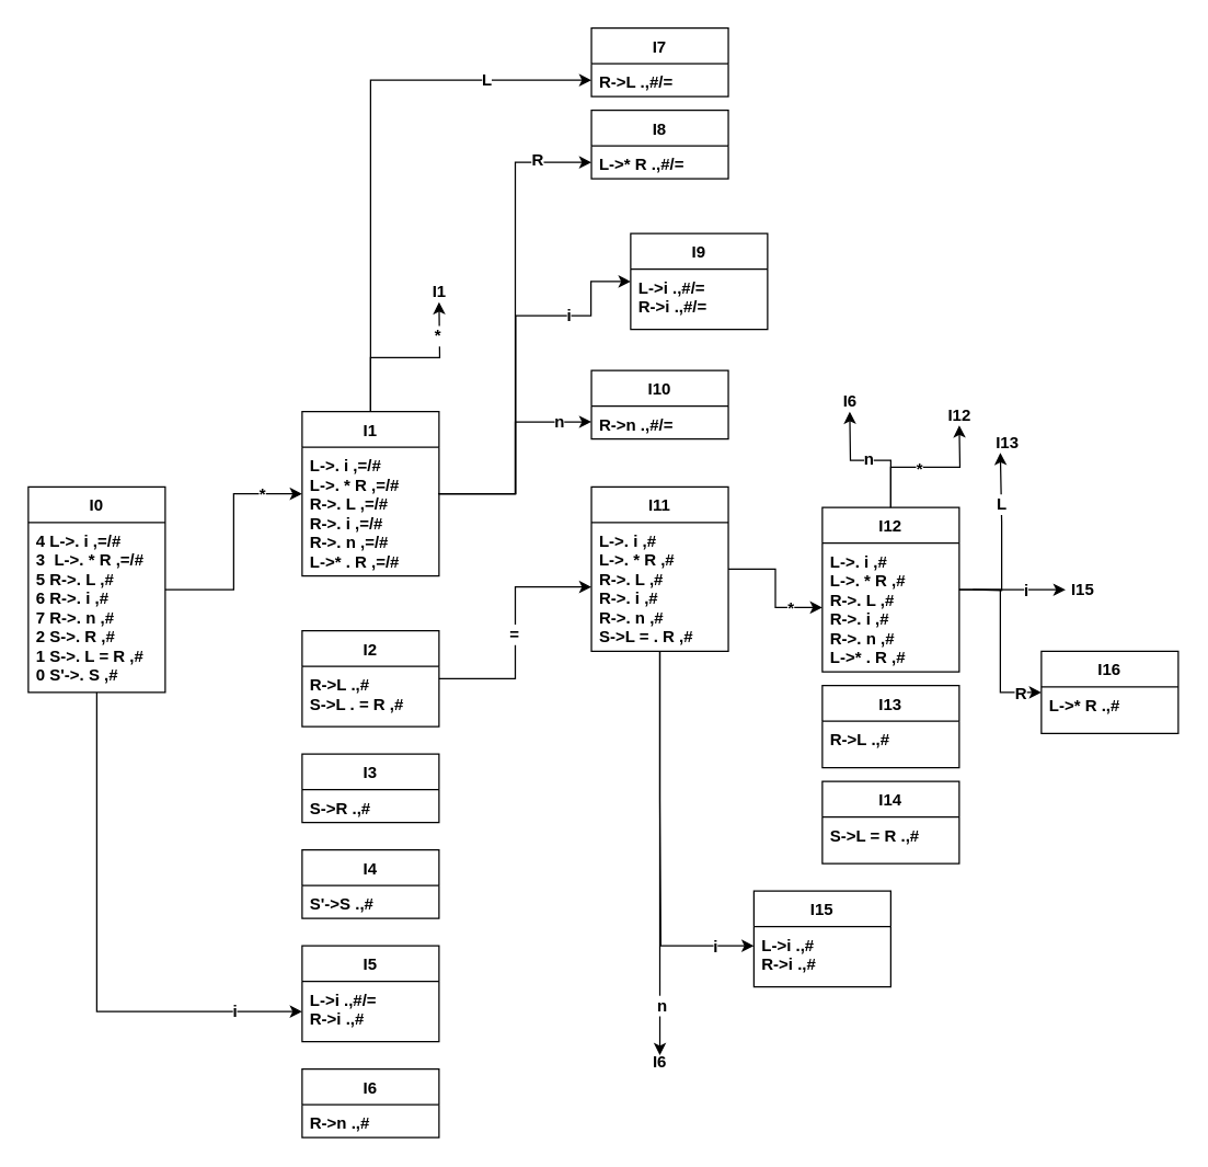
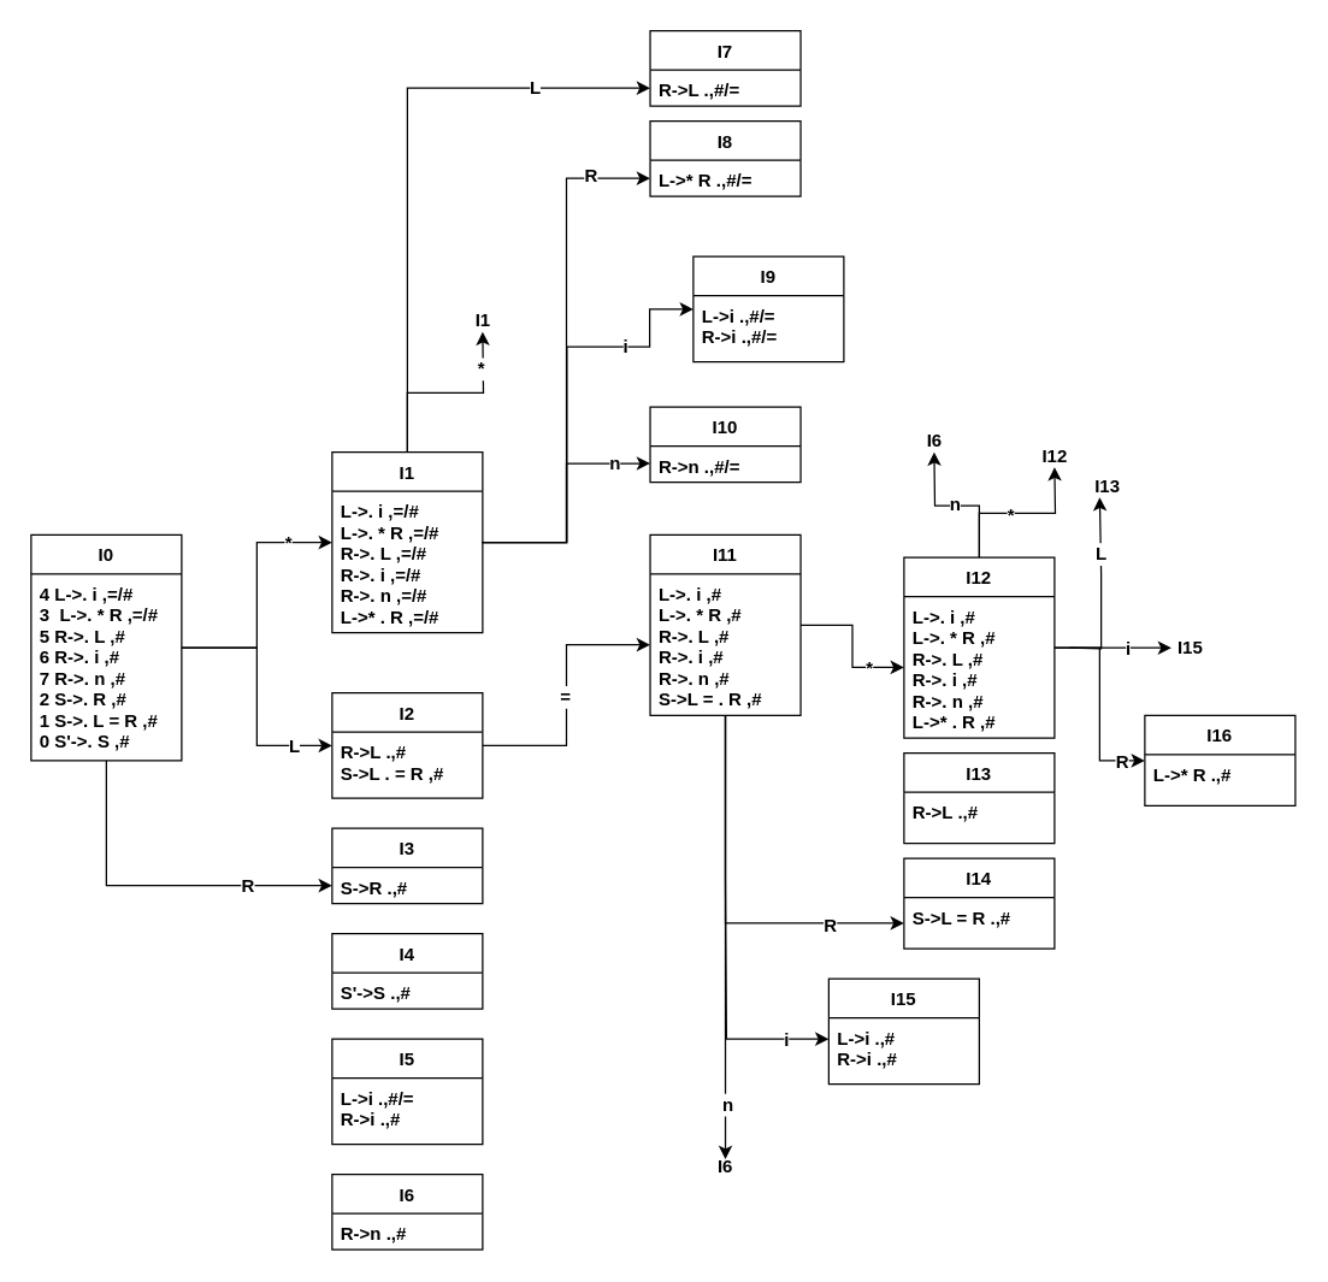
+ <mxCell id="4" style="edgeStyle=orthogonalEdgeStyle;rounded=0;orthogonalLoop=1;jettySize=auto;html=1;fontSize=12;fontStyle=1" parent="1" source="10" target="24" edge="1"><mxGeometry relative="1" as="geometry" /></mxCell>
+ <mxCell id="5" value="L" style="edgeLabel;html=1;align=center;verticalAlign=middle;resizable=0;points=[];fontSize=12;fontStyle=1" parent="4" vertex="1" connectable="0"><mxGeometry x="0.685" relative="1" as="geometry"><mxPoint as="offset" /></mxGeometry></mxCell>
+ <mxCell id="6" style="edgeStyle=orthogonalEdgeStyle;rounded=0;orthogonalLoop=1;jettySize=auto;html=1;entryX=0;entryY=0.5;entryDx=0;entryDy=0;fontSize=12;fontStyle=1" parent="1" source="10" target="27" edge="1"><mxGeometry relative="1" as="geometry" /></mxCell>
+ <mxCell id="7" value="R" style="edgeLabel;html=1;align=center;verticalAlign=middle;resizable=0;points=[];fontSize=12;fontStyle=1" parent="6" vertex="1" connectable="0"><mxGeometry x="0.51" relative="1" as="geometry"><mxPoint as="offset" /></mxGeometry></mxCell>
+ <mxCell id="44" style="edgeStyle=orthogonalEdgeStyle;rounded=0;orthogonalLoop=1;jettySize=auto;html=1;entryX=0;entryY=0.5;entryDx=0;entryDy=0;fontSize=12;fontStyle=1" parent="1" source="50" target="65" edge="1"><mxGeometry relative="1" as="geometry" /></mxCell>
+ <mxCell id="45" value="R" style="edgeLabel;html=1;align=center;verticalAlign=middle;resizable=0;points=[];fontSize=12;fontStyle=1" parent="44" vertex="1" connectable="0"><mxGeometry x="0.609" y="-1" relative="1" as="geometry"><mxPoint as="offset" /></mxGeometry></mxCell>
- <mxCell id="8" style="edgeStyle=orthogonalEdgeStyle;rounded=0;orthogonalLoop=1;jettySize=auto;html=1;entryX=0;entryY=0.5;entryDx=0;entryDy=0;fontSize=12;fontStyle=1" parent="1" source="10" target="31" edge="1"><mxGeometry relative="1" as="geometry" /></mxCell>
- <mxCell id="9" value="i" style="edgeLabel;html=1;align=center;verticalAlign=middle;resizable=0;points=[];fontSize=12;fontStyle=1" parent="8" vertex="1" connectable="0"><mxGeometry x="0.739" y="1" relative="1" as="geometry"><mxPoint as="offset" /></mxGeometry></mxCell>
